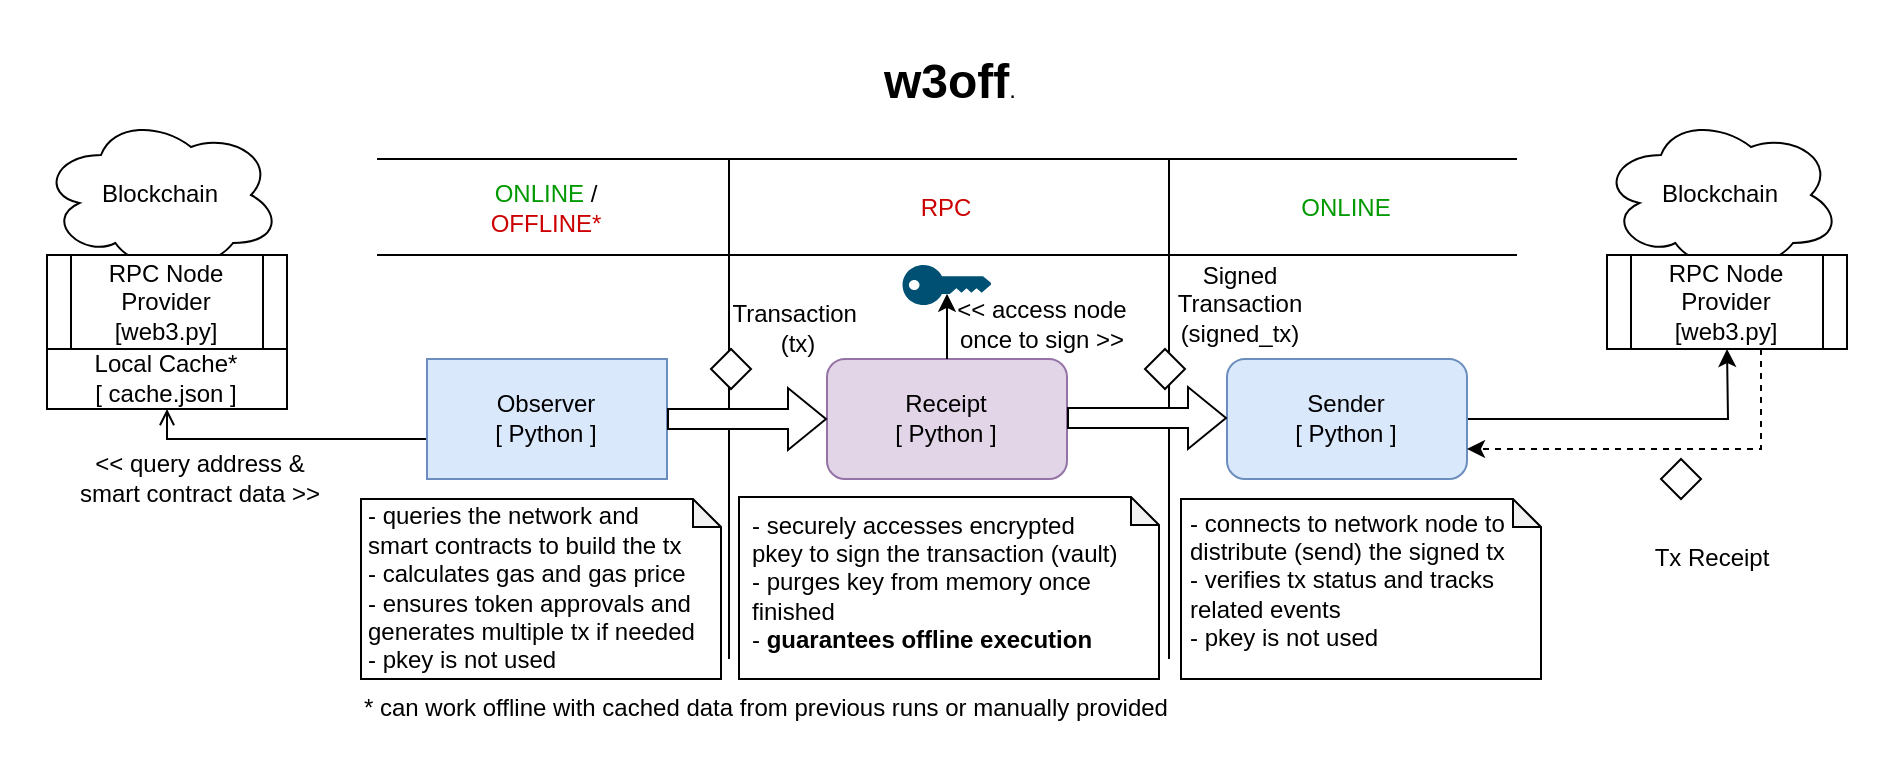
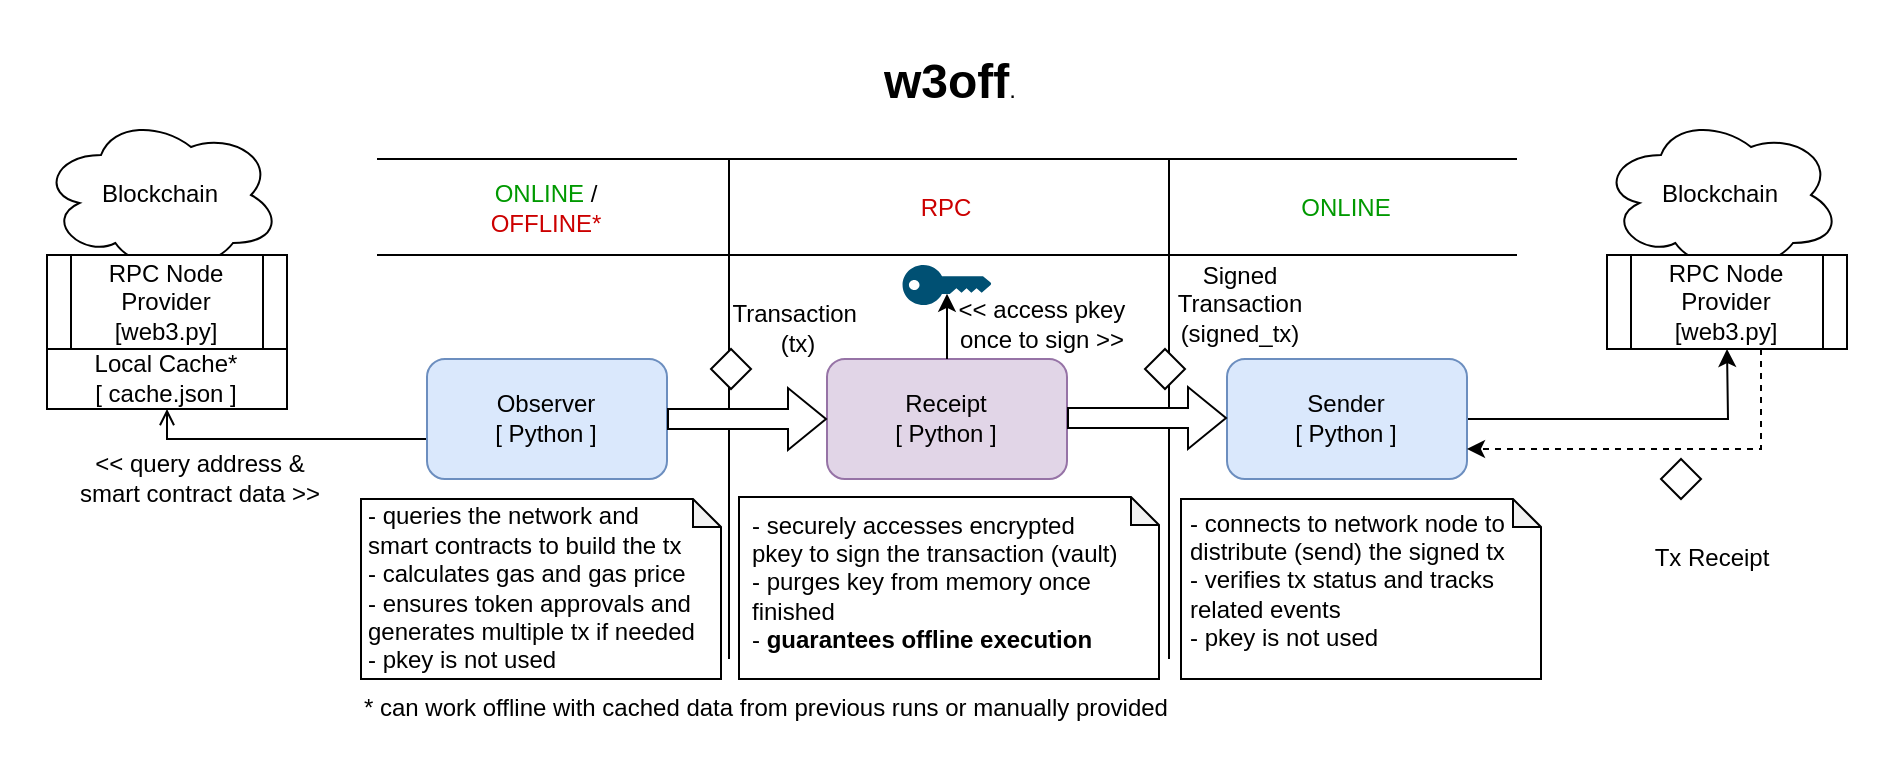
- <mxCell id="34" value="&amp;lt;&amp;lt; access node once to sign &amp;gt;&amp;gt;" style="text;html=1;align=center;verticalAlign=middle;whiteSpace=wrap;rounded=0;" parent="1" vertex="1"><mxGeometry x="468" y="147" width="106" height="30" as="geometry" /></mxCell>
+ <mxCell id="34" value="&amp;lt;&amp;lt; access pkey once to sign &amp;gt;&amp;gt;" style="text;html=1;align=center;verticalAlign=middle;whiteSpace=wrap;rounded=0;" parent="1" vertex="1"><mxGeometry x="468" y="147" width="106" height="30" as="geometry" /></mxCell>
- <mxCell id="5" value="Observer&lt;div&gt;[ Python ]&lt;/div&gt;" style="whiteSpace=wrap;html=1;fillColor=#dae8fc;strokeColor=#6c8ebf;rounded=0;" parent="1" vertex="1"><mxGeometry x="213" y="179" width="120" height="60" as="geometry" /></mxCell>
+ <mxCell id="5" value="Observer&lt;div&gt;[ Python ]&lt;/div&gt;" style="rounded=1;whiteSpace=wrap;html=1;fillColor=#dae8fc;strokeColor=#6c8ebf;" parent="1" vertex="1"><mxGeometry x="213" y="179" width="120" height="60" as="geometry" /></mxCell>
